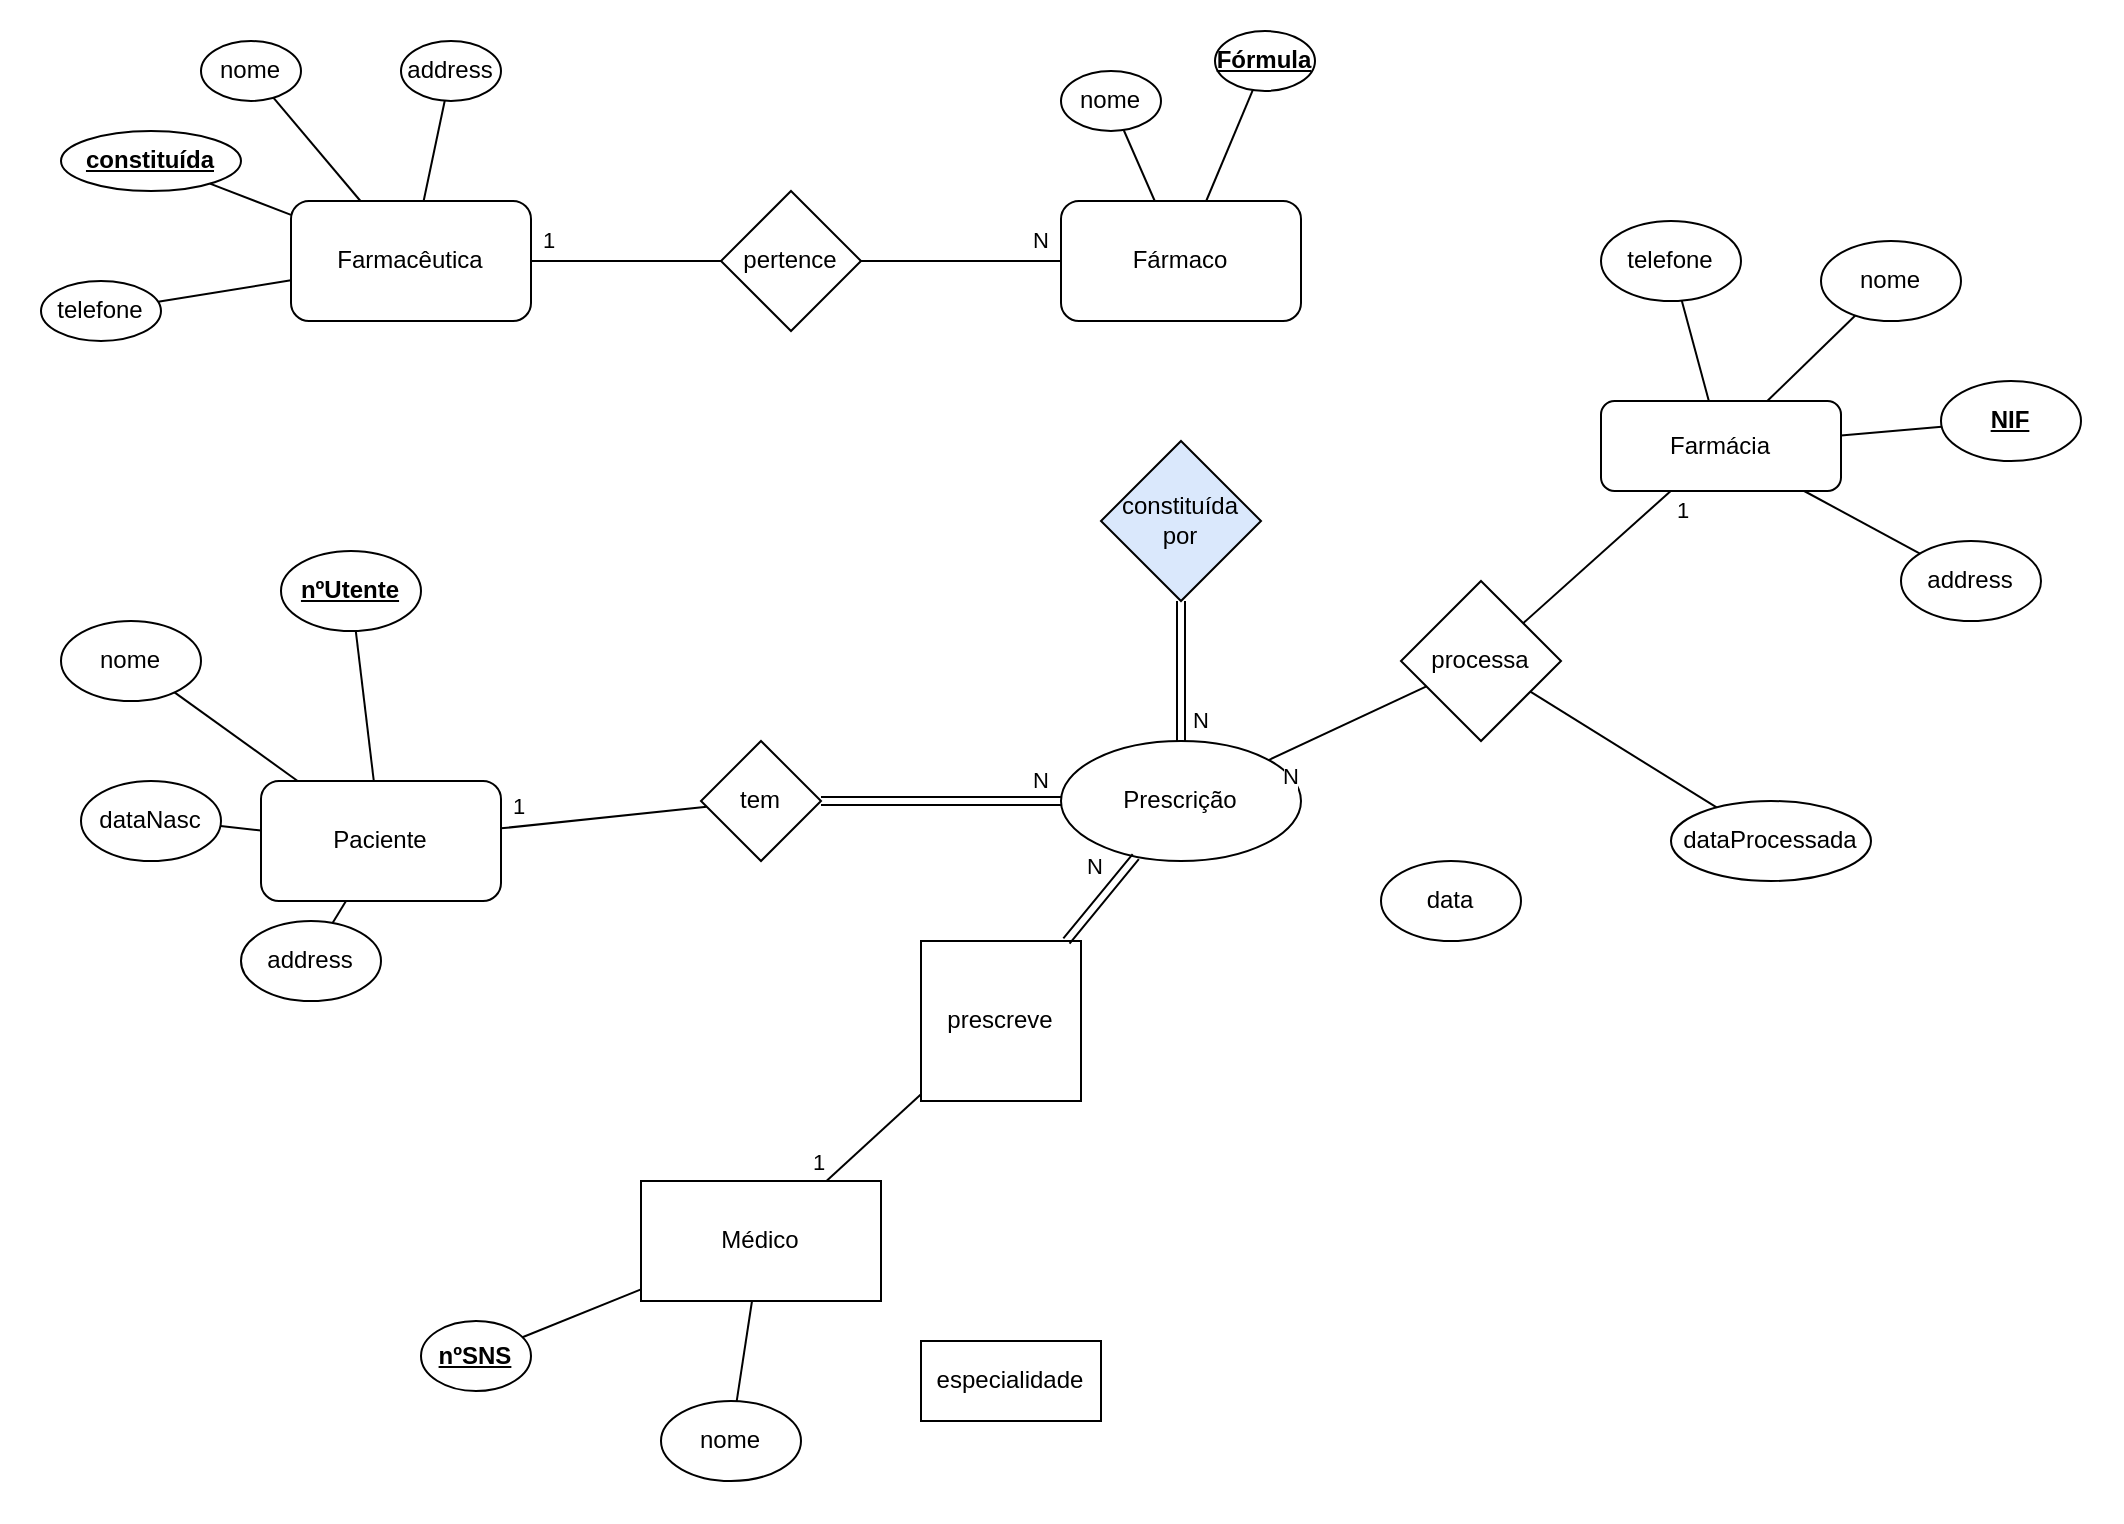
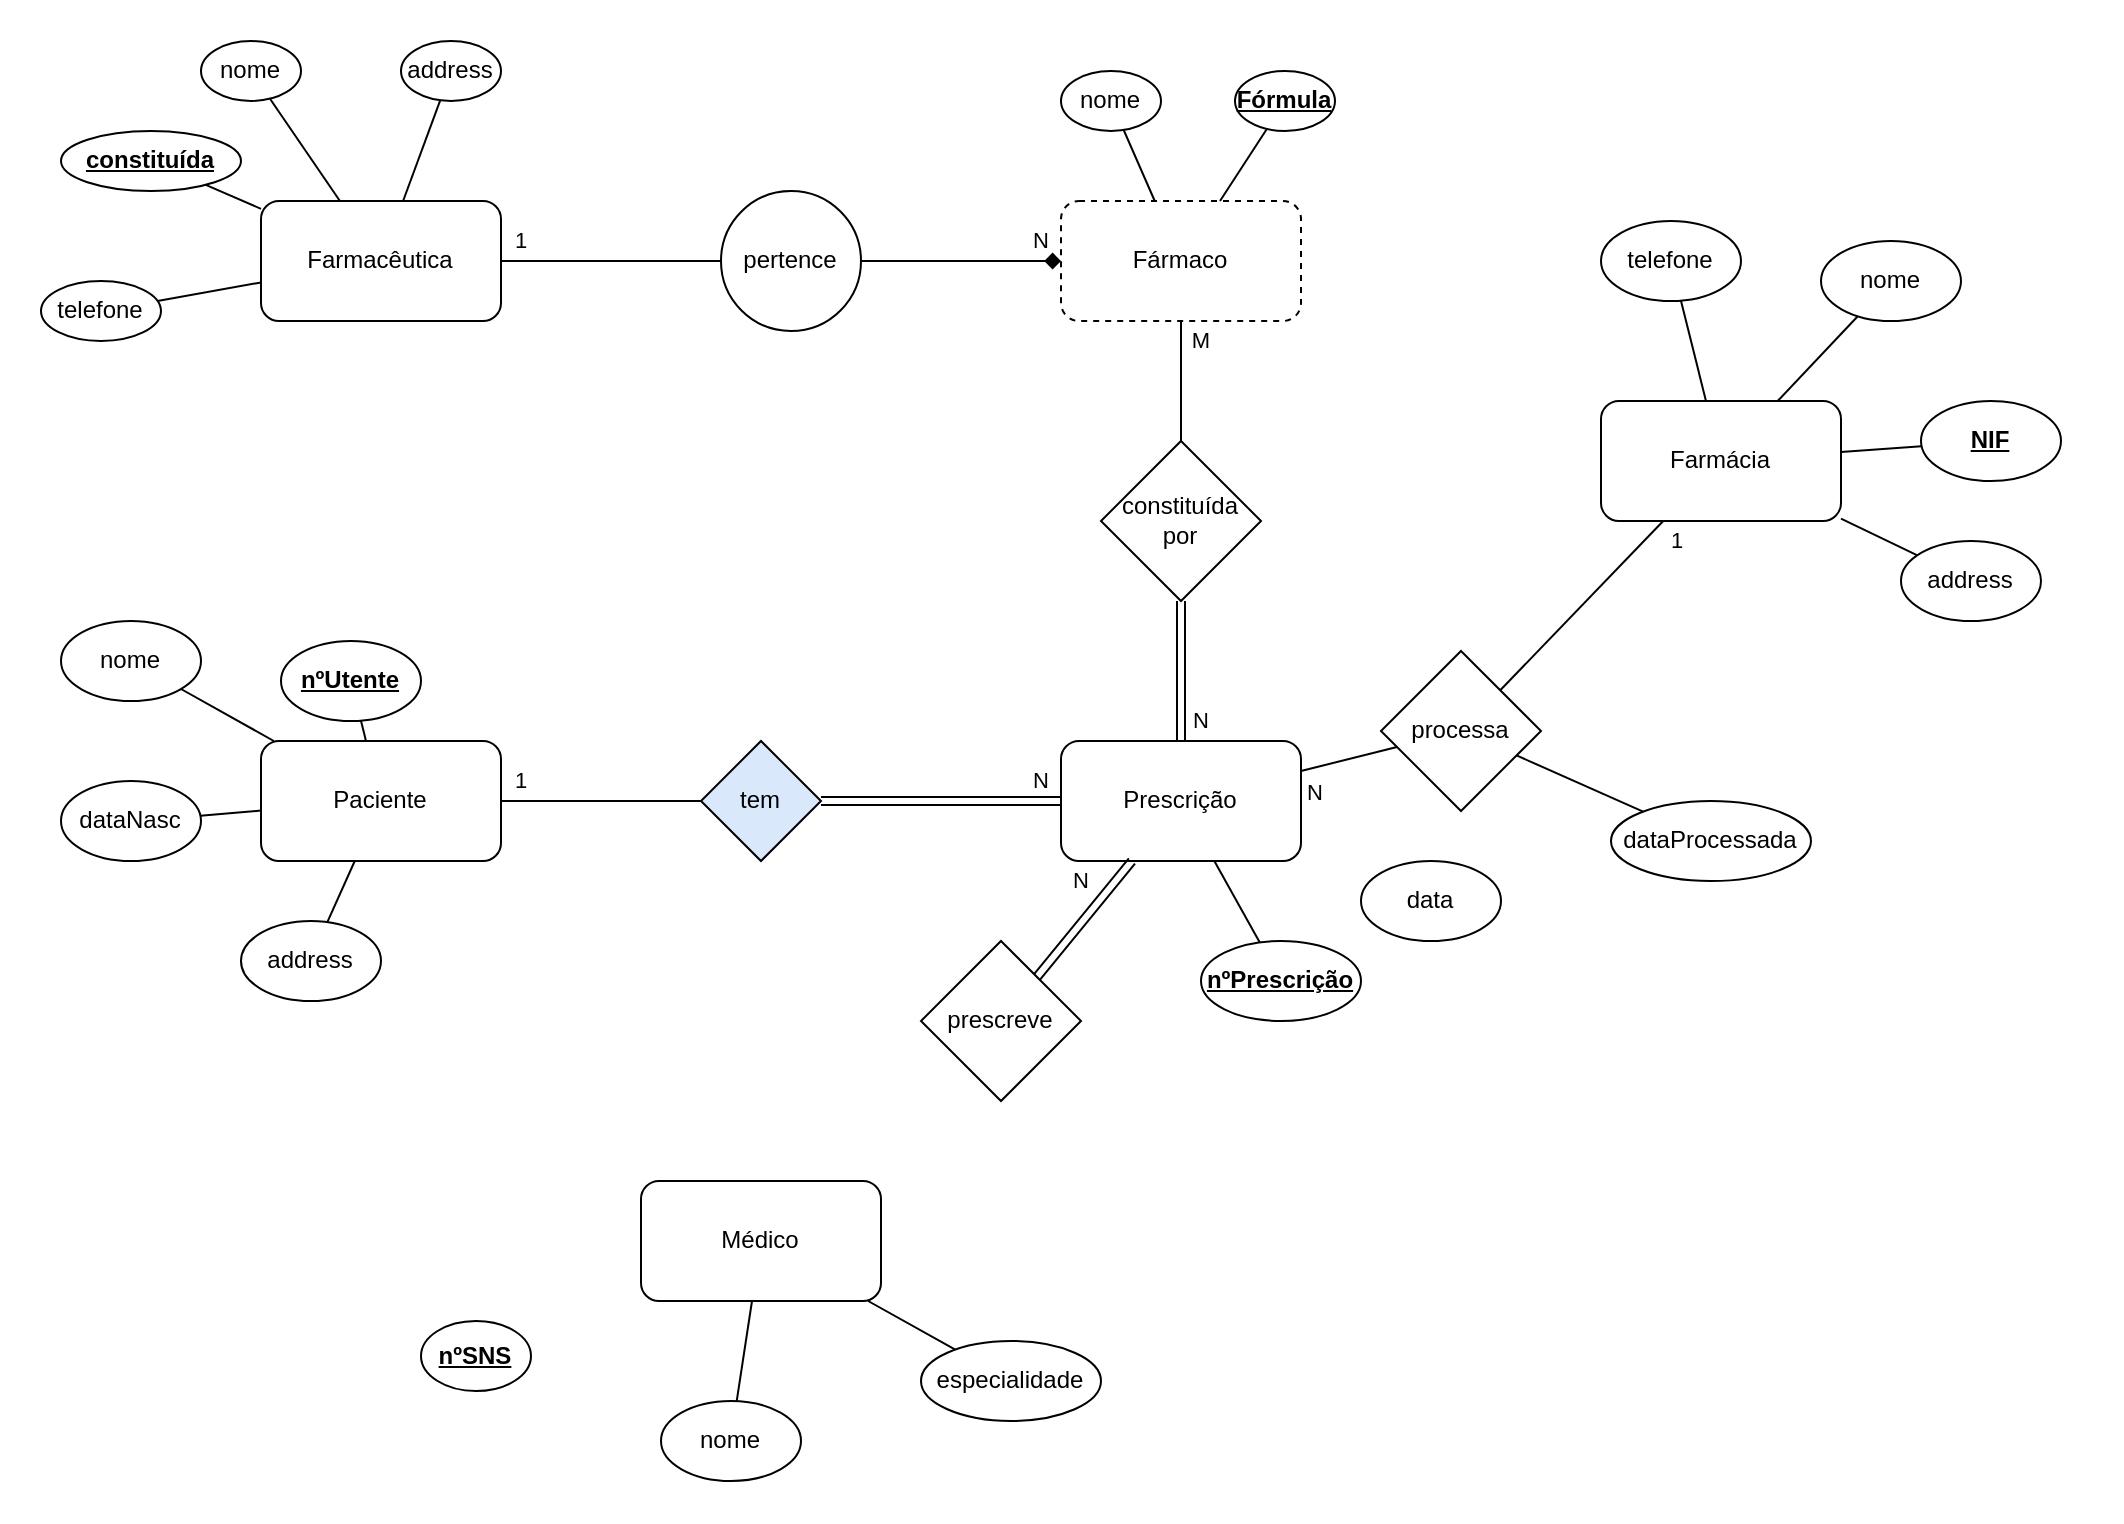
- <mxCell id="32" value="&lt;u&gt;&lt;b&gt;Fórmula&lt;/b&gt;&lt;/u&gt;" style="ellipse;whiteSpace=wrap;html=1;" vertex="1" parent="1"><mxGeometry x="607" y="15" width="50" height="30" as="geometry" /></mxCell>
+ <mxCell id="32" value="&lt;u&gt;&lt;b&gt;Fórmula&lt;/b&gt;&lt;/u&gt;" style="ellipse;whiteSpace=wrap;html=1;" vertex="1" parent="1"><mxGeometry x="617" y="35" width="50" height="30" as="geometry" /></mxCell>
- <mxCell id="2" value="Farmacêutica" style="rounded=1;whiteSpace=wrap;html=1;" vertex="1" parent="1"><mxGeometry x="145" y="100" width="120" height="60" as="geometry" /></mxCell>
+ <mxCell id="2" value="Farmacêutica" style="rounded=1;whiteSpace=wrap;html=1;" vertex="1" parent="1"><mxGeometry x="130" y="100" width="120" height="60" as="geometry" /></mxCell>
- <mxCell id="8" value="pertence" style="rhombus;whiteSpace=wrap;html=1;" vertex="1" parent="1"><mxGeometry x="360" y="95" width="70" height="70" as="geometry" /></mxCell>
+ <mxCell id="8" value="pertence" style="ellipse;whiteSpace=wrap;html=1;" vertex="1" parent="1"><mxGeometry x="360" y="95" width="70" height="70" as="geometry" /></mxCell>
- <mxCell id="20" value="N" style="endArrow=none;html=1;rounded=0;" edge="1" parent="1" source="8" target="7"><mxGeometry x="0.8" y="10" width="50" height="50" relative="1" as="geometry"><mxPoint x="310" y="310" as="sourcePoint" /><mxPoint x="360" y="260" as="targetPoint" /><mxPoint as="offset" /></mxGeometry></mxCell>
+ <mxCell id="20" value="N" style="endArrow=diamond;html=1;rounded=0;" edge="1" parent="1" source="8" target="7"><mxGeometry x="0.8" y="10" width="50" height="50" relative="1" as="geometry"><mxPoint x="310" y="310" as="sourcePoint" /><mxPoint x="360" y="260" as="targetPoint" /><mxPoint as="offset" /></mxGeometry></mxCell>
- <mxCell id="7" value="Fármaco" style="rounded=1;whiteSpace=wrap;html=1;" vertex="1" parent="1"><mxGeometry x="530" y="100" width="120" height="60" as="geometry" /></mxCell>
+ <mxCell id="7" value="Fármaco" style="rounded=1;whiteSpace=wrap;html=1;dashed=1;" vertex="1" parent="1"><mxGeometry x="530" y="100" width="120" height="60" as="geometry" /></mxCell>
+ <mxCell id="19" value="M" style="endArrow=none;html=1;rounded=0;" edge="1" parent="1" source="9" target="7"><mxGeometry x="0.667" y="-10" width="50" height="50" relative="1" as="geometry"><mxPoint x="310" y="310" as="sourcePoint" /><mxPoint x="360" y="260" as="targetPoint" /><mxPoint as="offset" /></mxGeometry></mxCell>
- <mxCell id="40" value="&lt;u&gt;&lt;b&gt;NIF&lt;/b&gt;&lt;/u&gt;" style="ellipse;whiteSpace=wrap;html=1;" vertex="1" parent="1"><mxGeometry x="970" y="190" width="70" height="40" as="geometry" /></mxCell>
+ <mxCell id="40" value="&lt;u&gt;&lt;b&gt;NIF&lt;/b&gt;&lt;/u&gt;" style="ellipse;whiteSpace=wrap;html=1;" vertex="1" parent="1"><mxGeometry x="960" y="200" width="70" height="40" as="geometry" /></mxCell>
- <mxCell id="4" value="Farmácia" style="rounded=1;whiteSpace=wrap;html=1;" vertex="1" parent="1"><mxGeometry x="800" y="200" width="120" height="45" as="geometry" /></mxCell>
+ <mxCell id="4" value="Farmácia" style="rounded=1;whiteSpace=wrap;html=1;" vertex="1" parent="1"><mxGeometry x="800" y="200" width="120" height="60" as="geometry" /></mxCell>
- <mxCell id="9" value="constituída por" style="rhombus;whiteSpace=wrap;html=1;fillColor=#dae8fc;" vertex="1" parent="1"><mxGeometry x="550" y="220" width="80" height="80" as="geometry" /></mxCell>
+ <mxCell id="9" value="constituída por" style="rhombus;whiteSpace=wrap;html=1;" vertex="1" parent="1"><mxGeometry x="550" y="220" width="80" height="80" as="geometry" /></mxCell>
- <mxCell id="57" value="&lt;u&gt;&lt;b&gt;nºUtente&lt;/b&gt;&lt;/u&gt;" style="ellipse;whiteSpace=wrap;html=1;" vertex="1" parent="1"><mxGeometry x="140" y="275" width="70" height="40" as="geometry" /></mxCell>
+ <mxCell id="57" value="&lt;u&gt;&lt;b&gt;nºUtente&lt;/b&gt;&lt;/u&gt;" style="ellipse;whiteSpace=wrap;html=1;" vertex="1" parent="1"><mxGeometry x="140" y="320" width="70" height="40" as="geometry" /></mxCell>
- <mxCell id="12" value="processa" style="rhombus;whiteSpace=wrap;html=1;" vertex="1" parent="1"><mxGeometry x="700" y="290" width="80" height="80" as="geometry" /></mxCell>
+ <mxCell id="12" value="processa" style="rhombus;whiteSpace=wrap;html=1;" vertex="1" parent="1"><mxGeometry x="690" y="325" width="80" height="80" as="geometry" /></mxCell>
- <mxCell id="10" value="tem" style="rhombus;whiteSpace=wrap;html=1;" vertex="1" parent="1"><mxGeometry x="350" y="370" width="60" height="60" as="geometry" /></mxCell>
+ <mxCell id="10" value="tem" style="rhombus;whiteSpace=wrap;html=1;fillColor=#dae8fc;" vertex="1" parent="1"><mxGeometry x="350" y="370" width="60" height="60" as="geometry" /></mxCell>
- <mxCell id="5" value="Prescrição" style="ellipse;whiteSpace=wrap;html=1;" vertex="1" parent="1"><mxGeometry x="530" y="370" width="120" height="60" as="geometry" /></mxCell>
+ <mxCell id="5" value="Prescrição" style="rounded=1;whiteSpace=wrap;html=1;" vertex="1" parent="1"><mxGeometry x="530" y="370" width="120" height="60" as="geometry" /></mxCell>
- <mxCell id="55" value="dataNasc" style="ellipse;whiteSpace=wrap;html=1;" vertex="1" parent="1"><mxGeometry x="40" y="390" width="70" height="40" as="geometry" /></mxCell>
+ <mxCell id="55" value="dataNasc" style="ellipse;whiteSpace=wrap;html=1;" vertex="1" parent="1"><mxGeometry x="30" y="390" width="70" height="40" as="geometry" /></mxCell>
- <mxCell id="6" value="Paciente" style="rounded=1;whiteSpace=wrap;html=1;" vertex="1" parent="1"><mxGeometry x="130" y="390" width="120" height="60" as="geometry" /></mxCell>
+ <mxCell id="6" value="Paciente" style="rounded=1;whiteSpace=wrap;html=1;" vertex="1" parent="1"><mxGeometry x="130" y="370" width="120" height="60" as="geometry" /></mxCell>
- <mxCell id="42" value="dataProcessada" style="ellipse;whiteSpace=wrap;html=1;" vertex="1" parent="1"><mxGeometry x="835" y="400" width="100" height="40" as="geometry" /></mxCell>
+ <mxCell id="42" value="dataProcessada" style="ellipse;whiteSpace=wrap;html=1;" vertex="1" parent="1"><mxGeometry x="805" y="400" width="100" height="40" as="geometry" /></mxCell>
- <mxCell id="35" value="data" style="ellipse;whiteSpace=wrap;html=1;" vertex="1" parent="1"><mxGeometry x="690" y="430" width="70" height="40" as="geometry" /></mxCell>
+ <mxCell id="35" value="data" style="ellipse;whiteSpace=wrap;html=1;" vertex="1" parent="1"><mxGeometry x="680" y="430" width="70" height="40" as="geometry" /></mxCell>
+ <mxCell id="37" value="" style="endArrow=none;html=1;rounded=0;" edge="1" parent="1" source="36" target="5"><mxGeometry width="50" height="50" relative="1" as="geometry"><mxPoint x="570" y="470" as="sourcePoint" /><mxPoint x="620" y="420" as="targetPoint" /></mxGeometry></mxCell>
+ <mxCell id="36" value="&lt;u&gt;&lt;b&gt;nºPrescrição&lt;/b&gt;&lt;/u&gt;" style="ellipse;whiteSpace=wrap;html=1;" vertex="1" parent="1"><mxGeometry x="600" y="470" width="80" height="40" as="geometry" /></mxCell>
- <mxCell id="11" value="prescreve" style="whiteSpace=wrap;html=1;rounded=0;" vertex="1" parent="1"><mxGeometry x="460" y="470" width="80" height="80" as="geometry" /></mxCell>
+ <mxCell id="11" value="prescreve" style="rhombus;whiteSpace=wrap;html=1;" vertex="1" parent="1"><mxGeometry x="460" y="470" width="80" height="80" as="geometry" /></mxCell>
- <mxCell id="22" value="1" style="endArrow=none;html=1;rounded=0;" edge="1" parent="1" source="3" target="11"><mxGeometry x="-0.895" y="9" width="50" height="50" relative="1" as="geometry"><mxPoint x="310" y="310" as="sourcePoint" /><mxPoint x="360" y="260" as="targetPoint" /><mxPoint as="offset" /></mxGeometry></mxCell>
- <mxCell id="3" value="Médico" style="whiteSpace=wrap;html=1;rounded=0;" vertex="1" parent="1"><mxGeometry x="320" y="590" width="120" height="60" as="geometry" /></mxCell>
+ <mxCell id="3" value="Médico" style="rounded=1;whiteSpace=wrap;html=1;" vertex="1" parent="1"><mxGeometry x="320" y="590" width="120" height="60" as="geometry" /></mxCell>
- <mxCell id="51" value="" style="endArrow=none;html=1;rounded=0;" edge="1" parent="1" source="50" target="3"><mxGeometry width="50" height="50" relative="1" as="geometry"><mxPoint x="210" y="790" as="sourcePoint" /><mxPoint x="260" y="740" as="targetPoint" /></mxGeometry></mxCell>
+ <mxCell id="53" value="" style="endArrow=none;html=1;rounded=0;" edge="1" parent="1" source="48" target="3"><mxGeometry width="50" height="50" relative="1" as="geometry"><mxPoint x="230" y="810" as="sourcePoint" /><mxPoint x="280" y="760" as="targetPoint" /></mxGeometry></mxCell>
- <mxCell id="48" value="especialidade" style="whiteSpace=wrap;html=1;rounded=0;" vertex="1" parent="1"><mxGeometry x="460" y="670" width="90" height="40" as="geometry" /></mxCell>
+ <mxCell id="48" value="especialidade" style="ellipse;whiteSpace=wrap;html=1;" vertex="1" parent="1"><mxGeometry x="460" y="670" width="90" height="40" as="geometry" /></mxCell>
